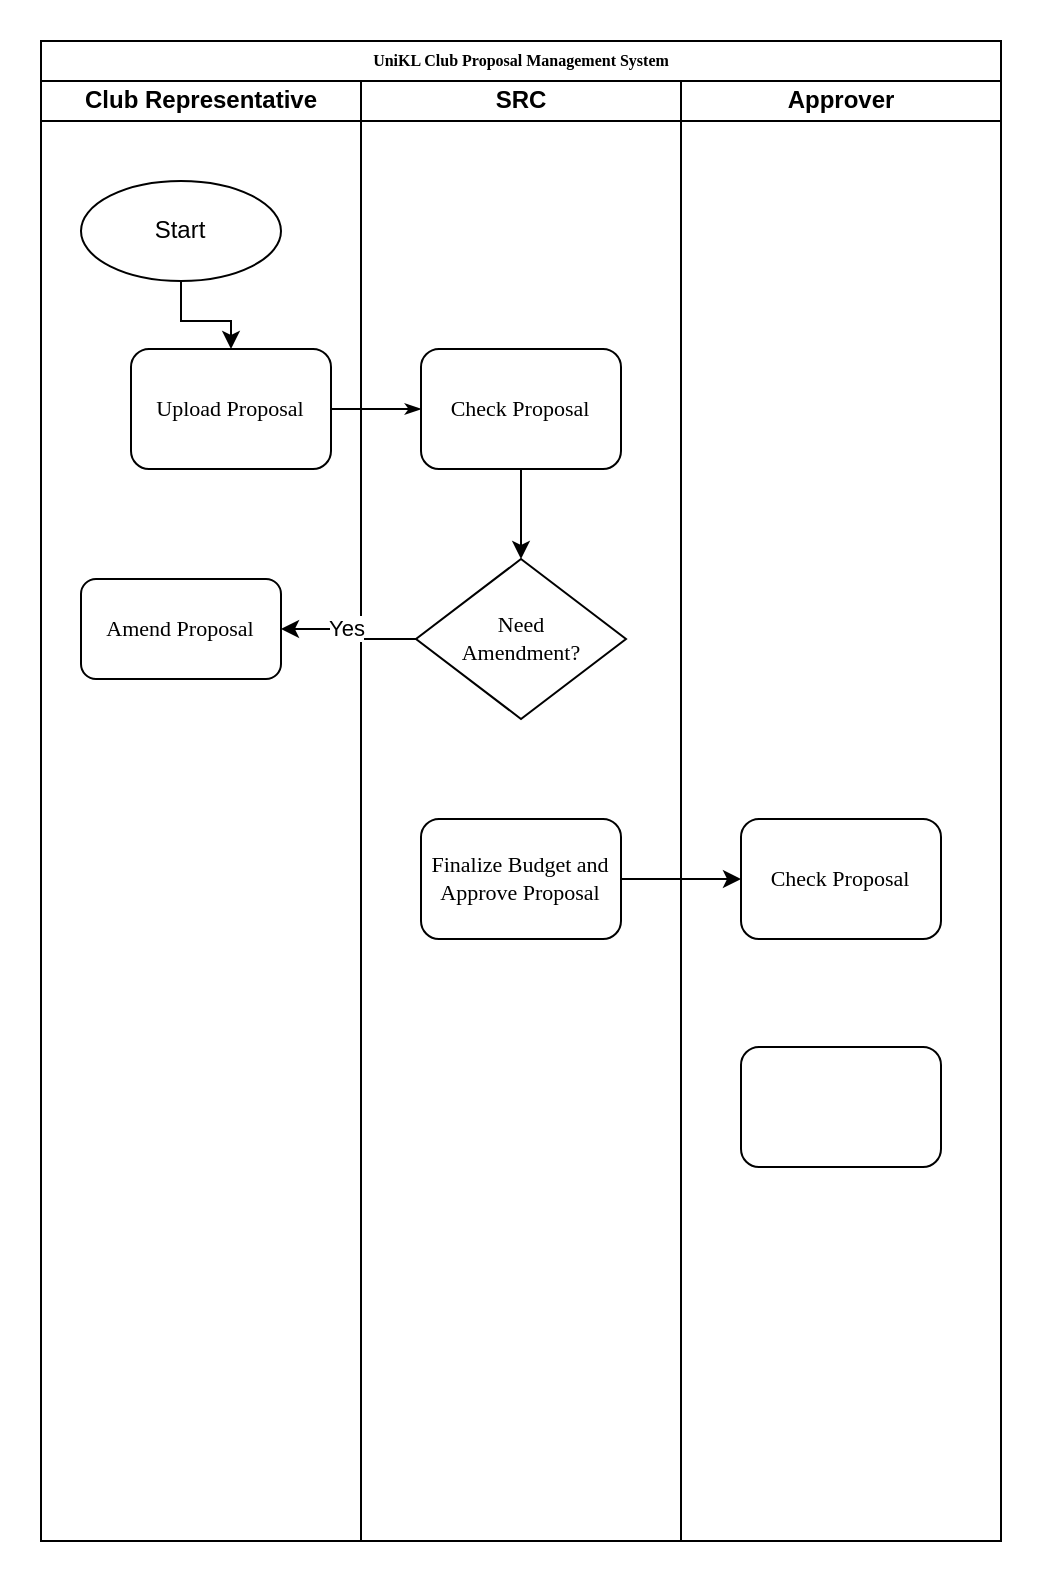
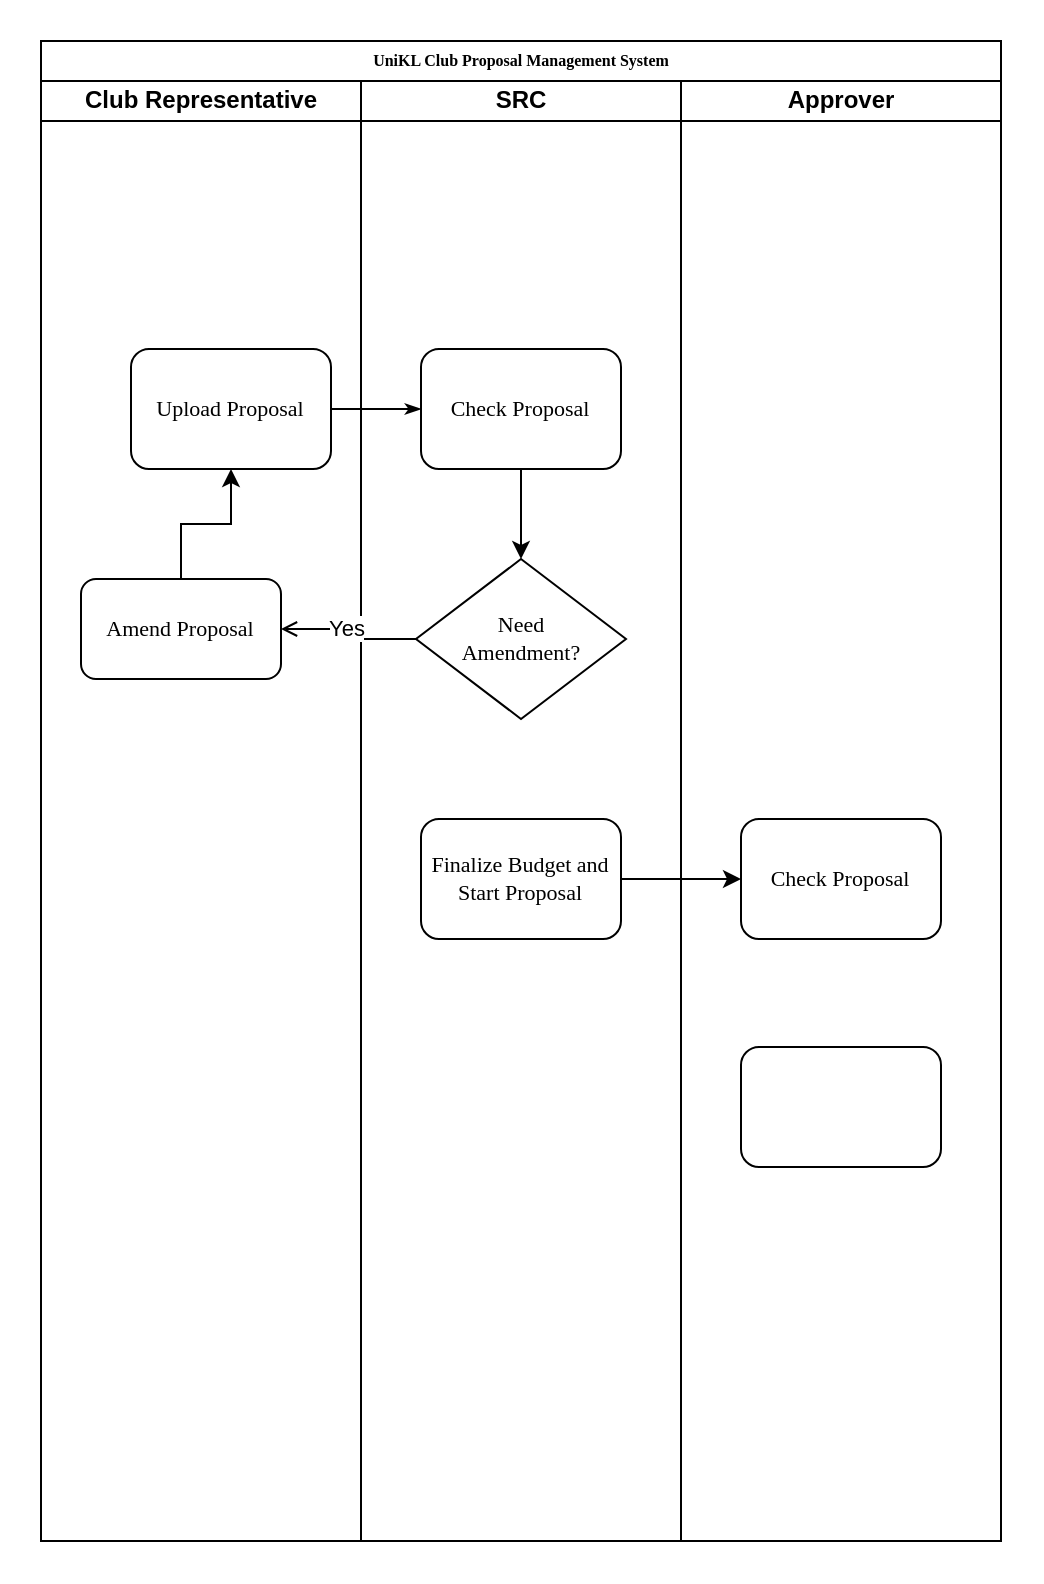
- <mxCell id="8" value="Start" style="strokeWidth=1;html=1;shape=mxgraph.flowchart.start_1;whiteSpace=wrap;fillColor=none;" vertex="1" parent="3"><mxGeometry x="20" y="50" width="100" height="50" as="geometry" /></mxCell>
- <mxCell id="7" style="edgeStyle=orthogonalEdgeStyle;rounded=0;orthogonalLoop=1;jettySize=auto;html=1;entryX=0.5;entryY=0;entryDx=0;entryDy=0;" edge="1" parent="3" source="8" target="4"><mxGeometry relative="1" as="geometry" /></mxCell>
+ <mxCell id="5" style="edgeStyle=orthogonalEdgeStyle;rounded=0;orthogonalLoop=1;jettySize=auto;html=1;entryX=0.5;entryY=1;entryDx=0;entryDy=0;" edge="1" parent="3" source="6" target="4"><mxGeometry relative="1" as="geometry" /></mxCell>
- <mxCell id="18" style="edgeStyle=orthogonalEdgeStyle;rounded=0;orthogonalLoop=1;jettySize=auto;html=1;entryX=1;entryY=0.5;entryDx=0;entryDy=0;" edge="1" parent="2" source="13" target="6"><mxGeometry relative="1" as="geometry" /></mxCell>
+ <mxCell id="18" style="edgeStyle=orthogonalEdgeStyle;rounded=0;orthogonalLoop=1;jettySize=auto;html=1;entryX=1;entryY=0.5;entryDx=0;entryDy=0;endArrow=open;" edge="1" parent="2" source="13" target="6"><mxGeometry relative="1" as="geometry" /></mxCell>
- <mxCell id="14" value="Finalize Budget and Approve Proposal" style="rounded=1;whiteSpace=wrap;html=1;shadow=0;labelBackgroundColor=none;strokeWidth=1;fontFamily=Verdana;fontSize=11;align=center;fillColor=none;" vertex="1" parent="10"><mxGeometry x="30" y="369" width="100" height="60" as="geometry" /></mxCell>
+ <mxCell id="14" value="Finalize Budget and Start Proposal" style="rounded=1;whiteSpace=wrap;html=1;shadow=0;labelBackgroundColor=none;strokeWidth=1;fontFamily=Verdana;fontSize=11;align=center;fillColor=none;" vertex="1" parent="10"><mxGeometry x="30" y="369" width="100" height="60" as="geometry" /></mxCell>
